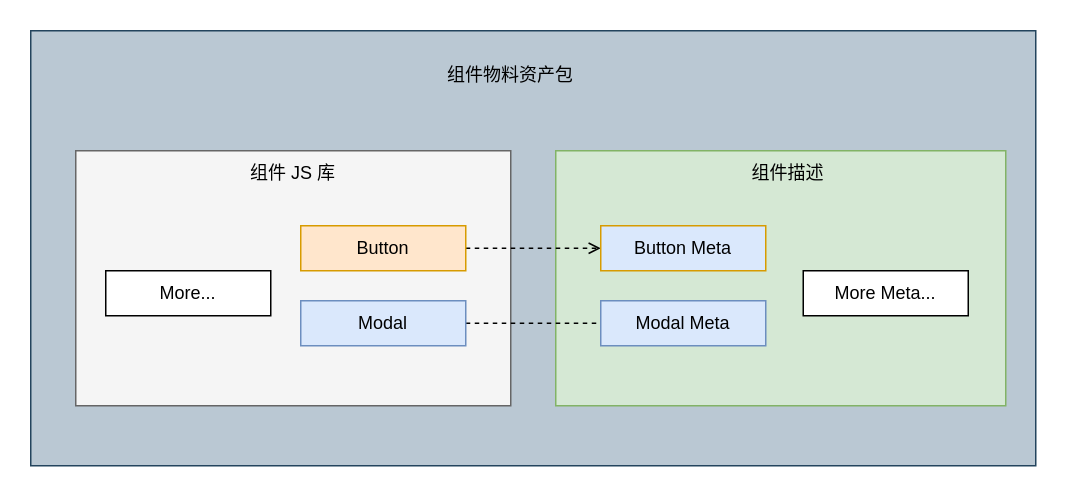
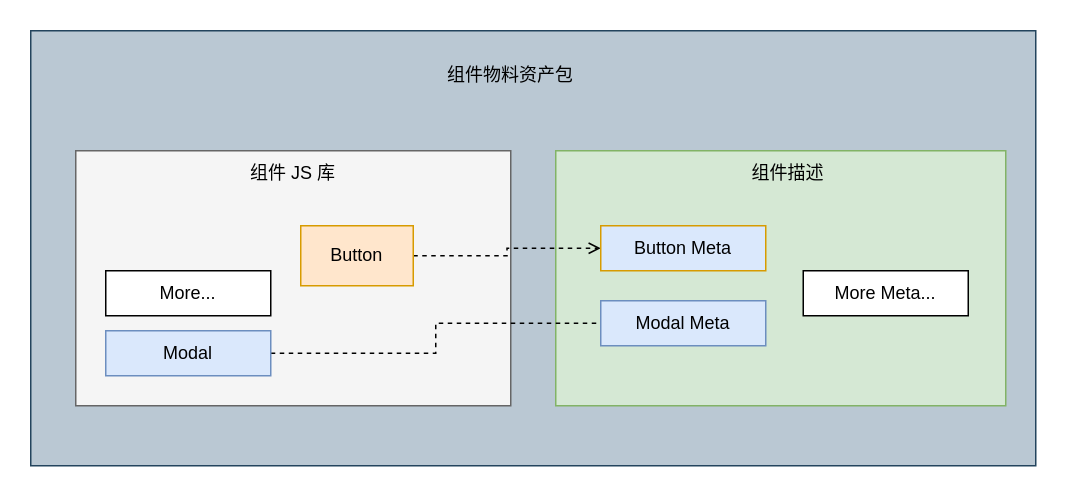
- <mxCell id="9" value="Button" style="rounded=0;whiteSpace=wrap;html=1;fillColor=#ffe6cc;strokeColor=#d79b00;" vertex="1" parent="1"><mxGeometry x="200" y="150" width="110" height="30" as="geometry" /></mxCell>
+ <mxCell id="9" value="Button" style="rounded=0;whiteSpace=wrap;html=1;fillColor=#ffe6cc;strokeColor=#d79b00;" vertex="1" parent="1"><mxGeometry x="200" y="150" width="75" height="40" as="geometry" /></mxCell>
- <mxCell id="11" value="Modal" style="rounded=0;whiteSpace=wrap;html=1;fillColor=#dae8fc;strokeColor=#6c8ebf;" vertex="1" parent="1"><mxGeometry x="200" y="200" width="110" height="30" as="geometry" /></mxCell>
+ <mxCell id="11" value="Modal" style="rounded=0;whiteSpace=wrap;html=1;fillColor=#dae8fc;strokeColor=#6c8ebf;" vertex="1" parent="1"><mxGeometry x="70" y="220" width="110" height="30" as="geometry" /></mxCell>
